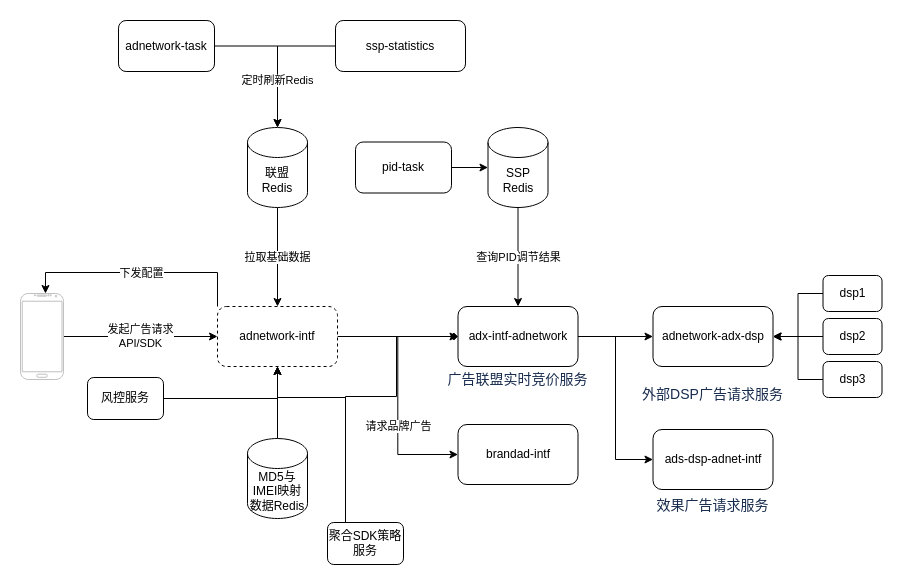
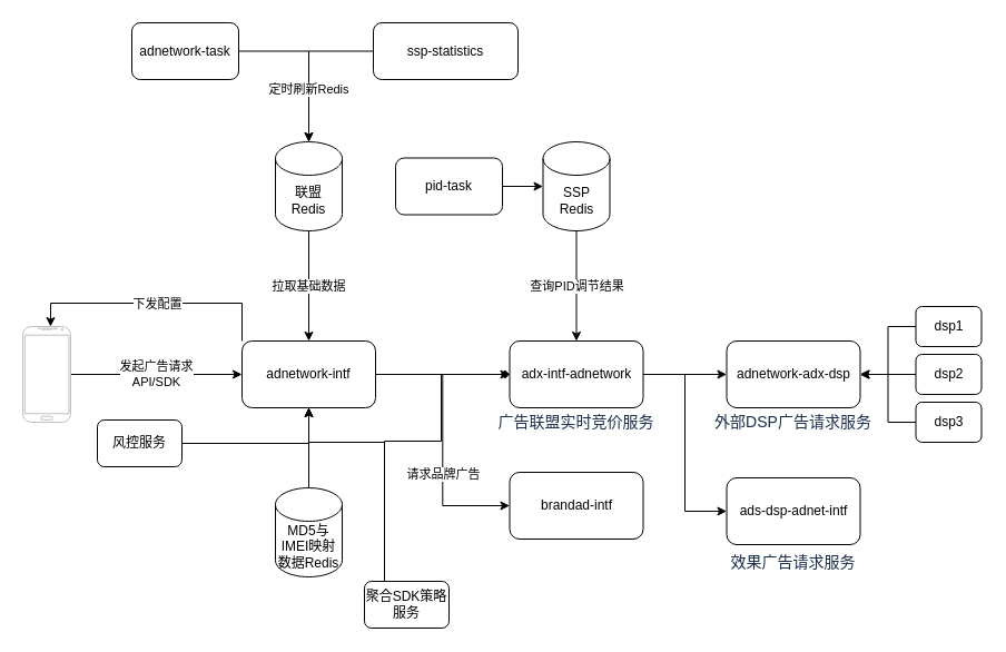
- <mxCell id="9" value="adnetwork-intf" style="rounded=1;whiteSpace=wrap;html=1;dashed=1;" vertex="1" parent="1"><mxGeometry x="217" y="306" width="120" height="60" as="geometry" /></mxCell>
+ <mxCell id="9" value="adnetwork-intf" style="rounded=1;whiteSpace=wrap;html=1;" vertex="1" parent="1"><mxGeometry x="217" y="306" width="120" height="60" as="geometry" /></mxCell>
- <mxCell id="21" value="&lt;span style=&quot;color: rgb(23 , 43 , 77) ; font-family: , &amp;#34;blinkmacsystemfont&amp;#34; , &amp;#34;segoe ui&amp;#34; , &amp;#34;roboto&amp;#34; , &amp;#34;oxygen&amp;#34; , &amp;#34;ubuntu&amp;#34; , &amp;#34;fira sans&amp;#34; , &amp;#34;droid sans&amp;#34; , &amp;#34;helvetica neue&amp;#34; , sans-serif ; font-size: 14px ; text-align: left ; background-color: rgb(255 , 255 , 255)&quot;&gt;外部DSP广告请求服务&lt;/span&gt;" style="text;html=1;strokeColor=none;fillColor=none;align=center;verticalAlign=middle;whiteSpace=wrap;rounded=0;" vertex="1" parent="1"><mxGeometry x="638" y="384" width="149" height="20" as="geometry" /></mxCell>
+ <mxCell id="21" value="&lt;span style=&quot;color: rgb(23 , 43 , 77) ; font-family: , &amp;#34;blinkmacsystemfont&amp;#34; , &amp;#34;segoe ui&amp;#34; , &amp;#34;roboto&amp;#34; , &amp;#34;oxygen&amp;#34; , &amp;#34;ubuntu&amp;#34; , &amp;#34;fira sans&amp;#34; , &amp;#34;droid sans&amp;#34; , &amp;#34;helvetica neue&amp;#34; , sans-serif ; font-size: 14px ; text-align: left ; background-color: rgb(255 , 255 , 255)&quot;&gt;外部DSP广告请求服务&lt;/span&gt;" style="text;html=1;strokeColor=none;fillColor=none;align=center;verticalAlign=middle;whiteSpace=wrap;rounded=0;" vertex="1" parent="1"><mxGeometry x="638" y="369" width="149" height="20" as="geometry" /></mxCell>
